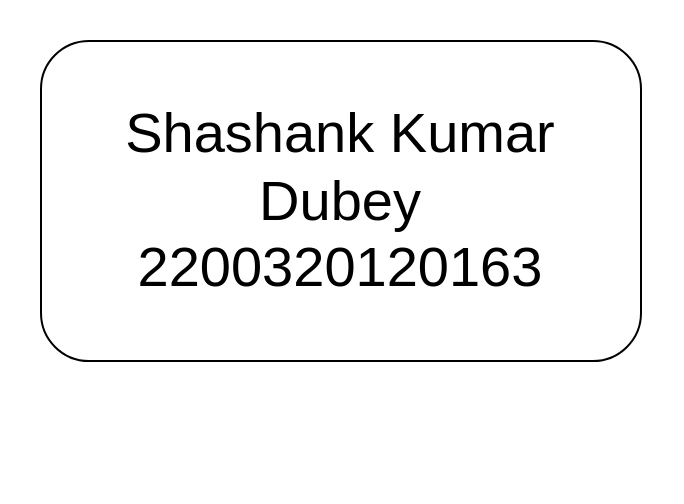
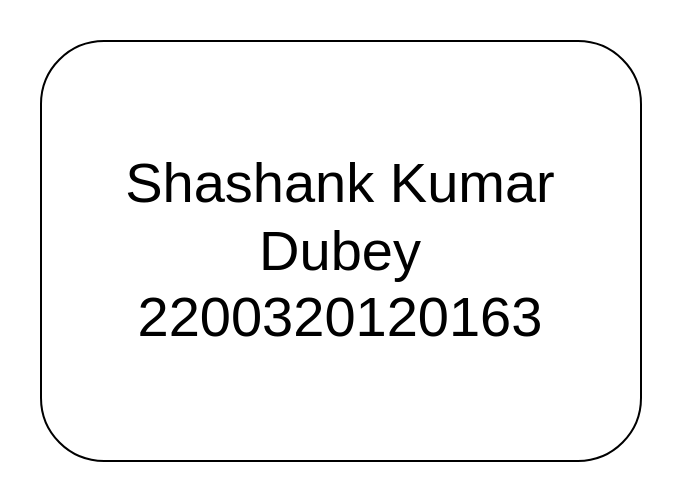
- <mxCell id="2" value="&lt;font style=&quot;font-size: 28px;&quot;&gt;Shashank Kumar Dubey&lt;/font&gt;&lt;div style=&quot;font-size: 28px;&quot;&gt;&lt;font style=&quot;font-size: 28px;&quot;&gt;2200320120163&lt;/font&gt;&lt;/div&gt;" style="rounded=1;whiteSpace=wrap;html=1;" vertex="1" parent="1"><mxGeometry x="20" y="20" width="300" height="160" as="geometry" /></mxCell>
+ <mxCell id="2" value="&lt;font style=&quot;font-size: 28px;&quot;&gt;Shashank Kumar Dubey&lt;/font&gt;&lt;div style=&quot;font-size: 28px;&quot;&gt;&lt;font style=&quot;font-size: 28px;&quot;&gt;2200320120163&lt;/font&gt;&lt;/div&gt;" style="rounded=1;whiteSpace=wrap;html=1;" vertex="1" parent="1"><mxGeometry x="20" y="20" width="300" height="210" as="geometry" /></mxCell>
